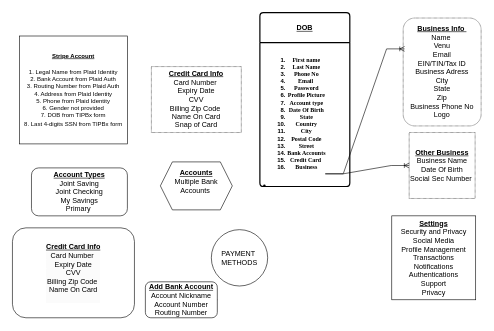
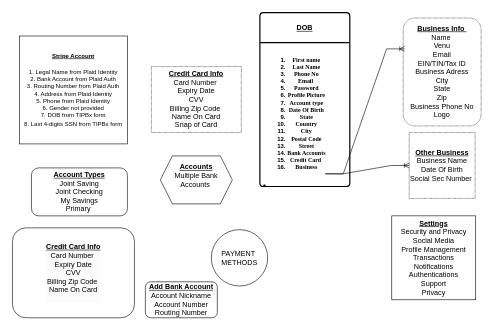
- <mxCell id="6" value="&lt;div&gt;&lt;u&gt;&lt;b&gt;&lt;br&gt;&lt;/b&gt;&lt;/u&gt;&lt;/div&gt;&lt;u&gt;&lt;b&gt;Accounts&lt;/b&gt;&lt;/u&gt;&lt;div&gt;&lt;span style=&quot;background-color: initial;&quot;&gt;Multiple Bank Accounts&amp;nbsp;&lt;/span&gt;&lt;div&gt;&amp;nbsp;&lt;/div&gt;&lt;div&gt;&lt;br&gt;&lt;/div&gt;&lt;/div&gt;" style="shape=hexagon;perimeter=hexagonPerimeter2;whiteSpace=wrap;html=1;fixedSize=1;align=center;verticalAlign=middle;" vertex="1" parent="1"><mxGeometry x="267" y="269" width="120" height="80" as="geometry" /></mxCell>
+ <mxCell id="6" value="&lt;div&gt;&lt;u&gt;&lt;b&gt;&lt;br&gt;&lt;/b&gt;&lt;/u&gt;&lt;/div&gt;&lt;u&gt;&lt;b&gt;Accounts&lt;/b&gt;&lt;/u&gt;&lt;div&gt;&lt;span style=&quot;background-color: initial;&quot;&gt;Multiple Bank Accounts&amp;nbsp;&lt;/span&gt;&lt;div&gt;&amp;nbsp;&lt;/div&gt;&lt;div&gt;&lt;br&gt;&lt;/div&gt;&lt;/div&gt;" style="shape=hexagon;perimeter=hexagonPerimeter2;whiteSpace=wrap;html=1;fixedSize=1;align=center;verticalAlign=middle;" vertex="1" parent="1"><mxGeometry x="267" y="259" width="120" height="80" as="geometry" /></mxCell>
